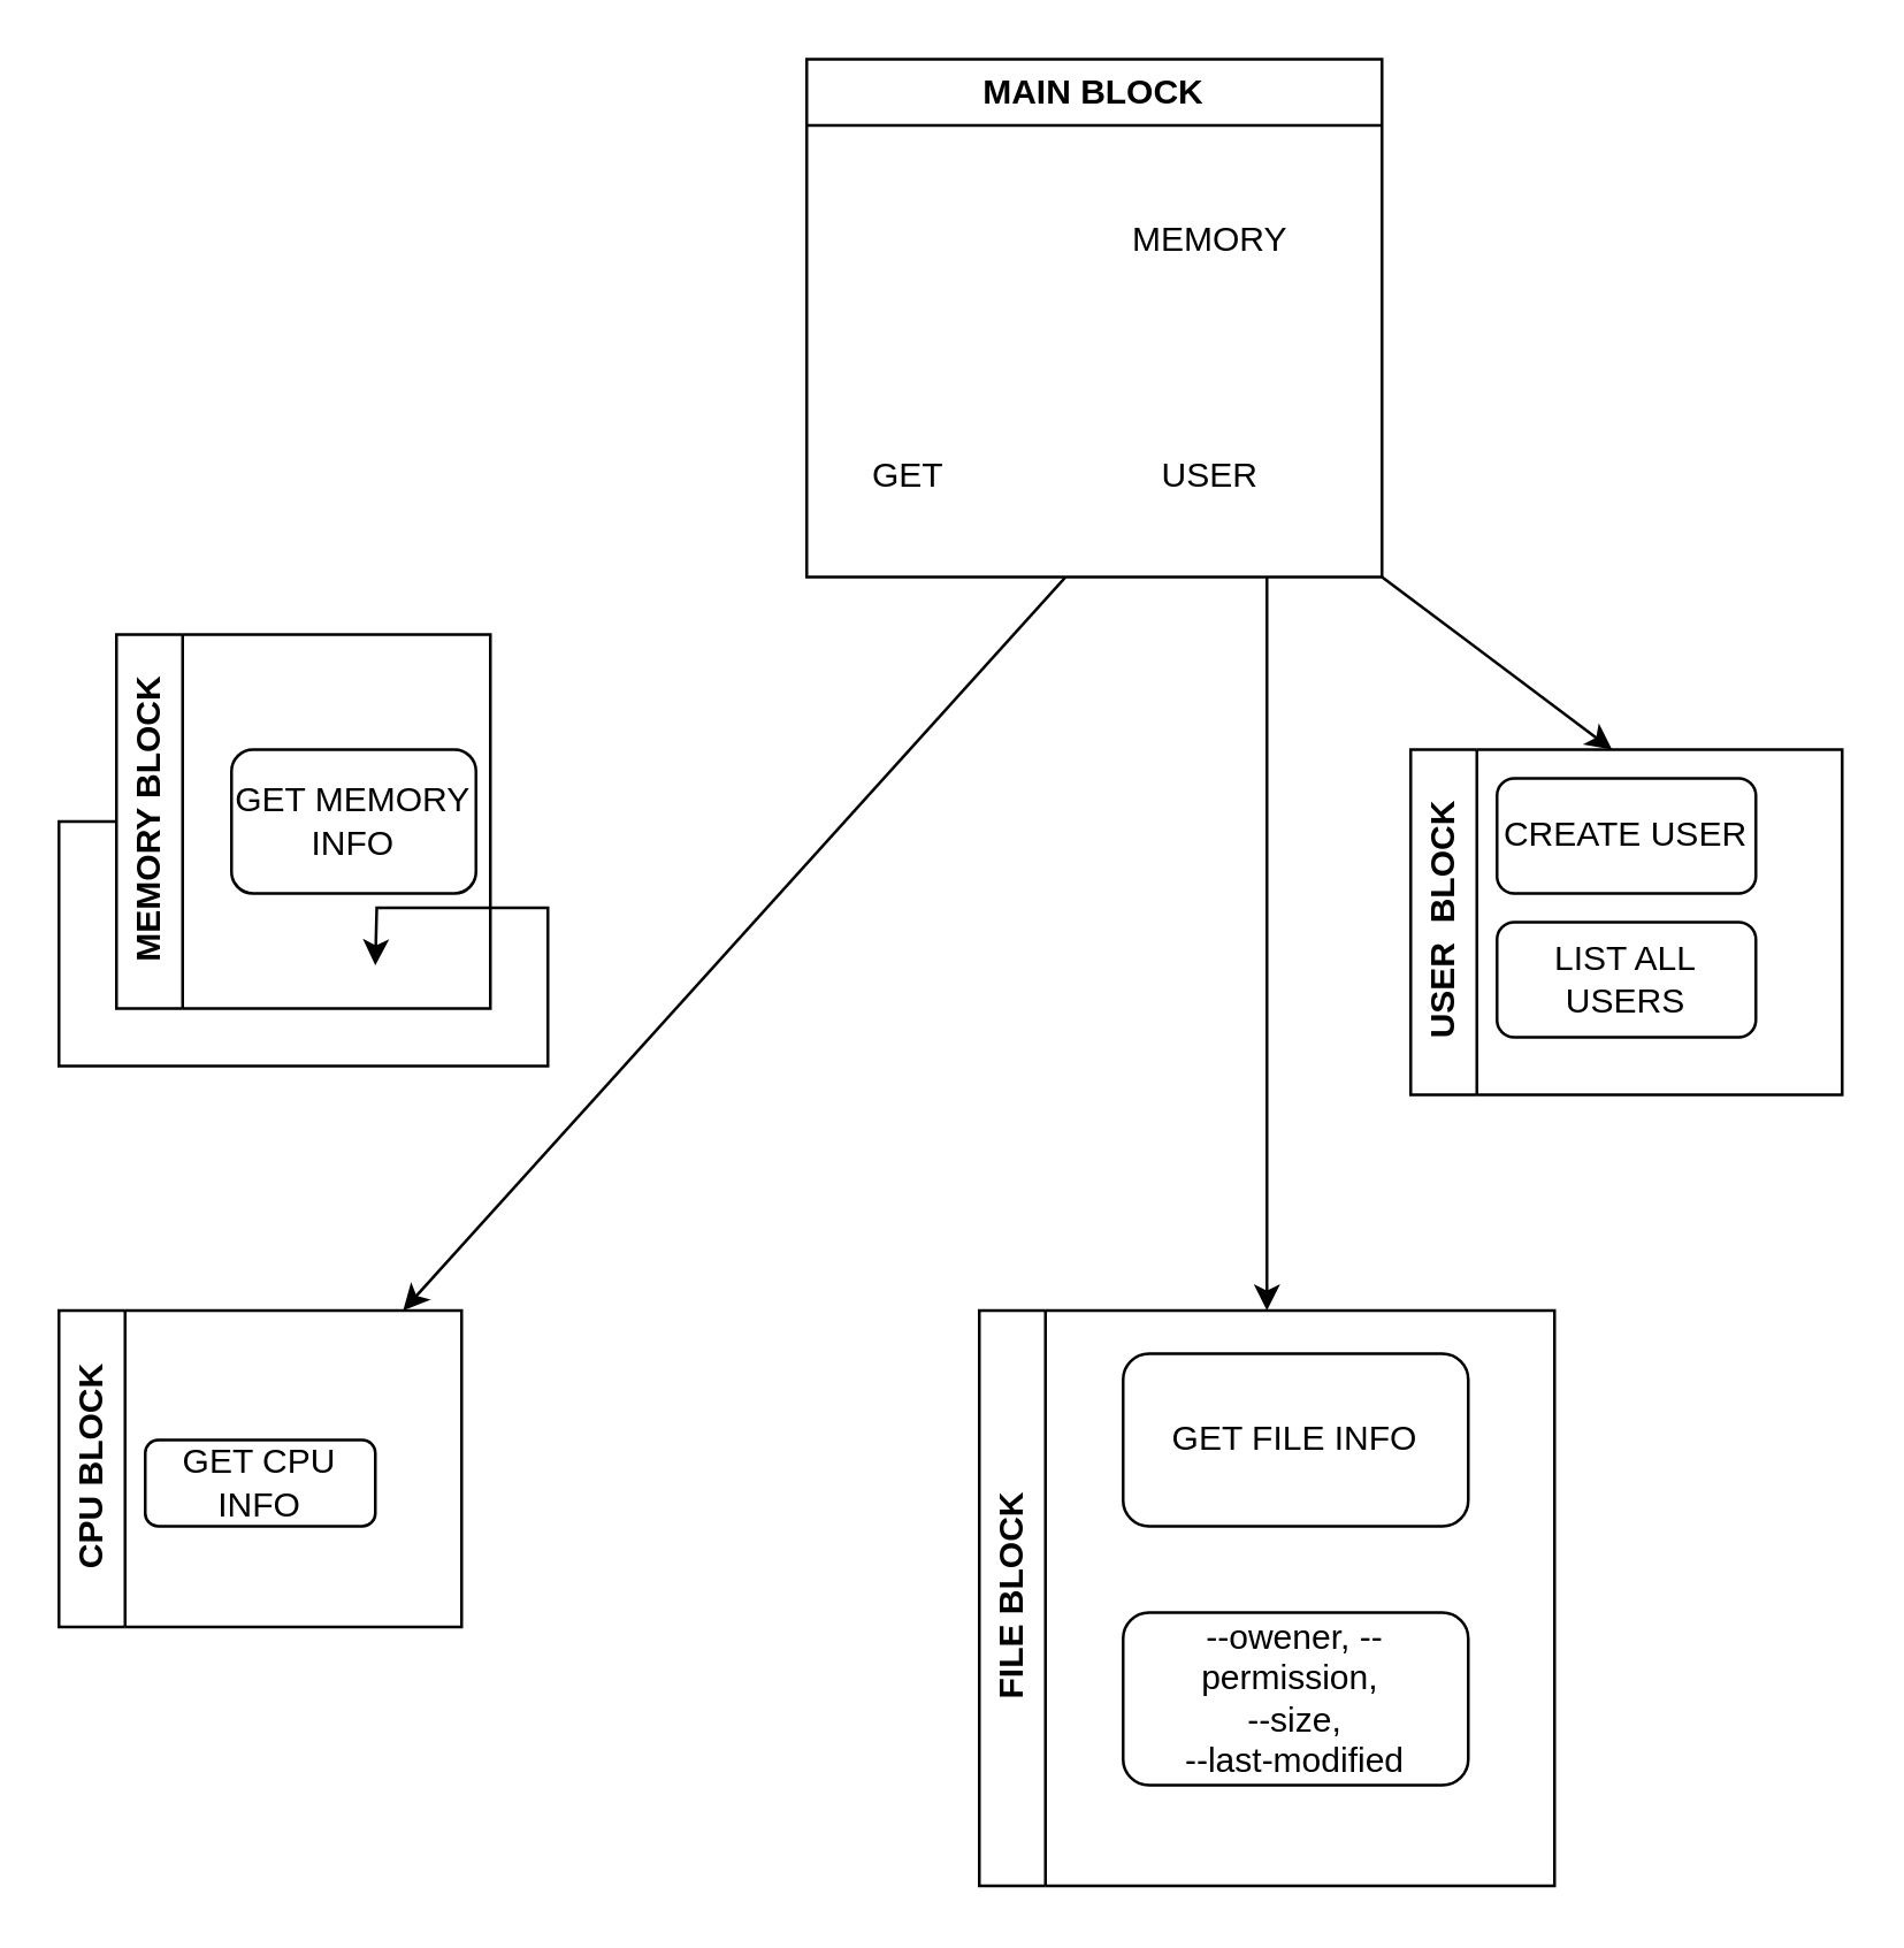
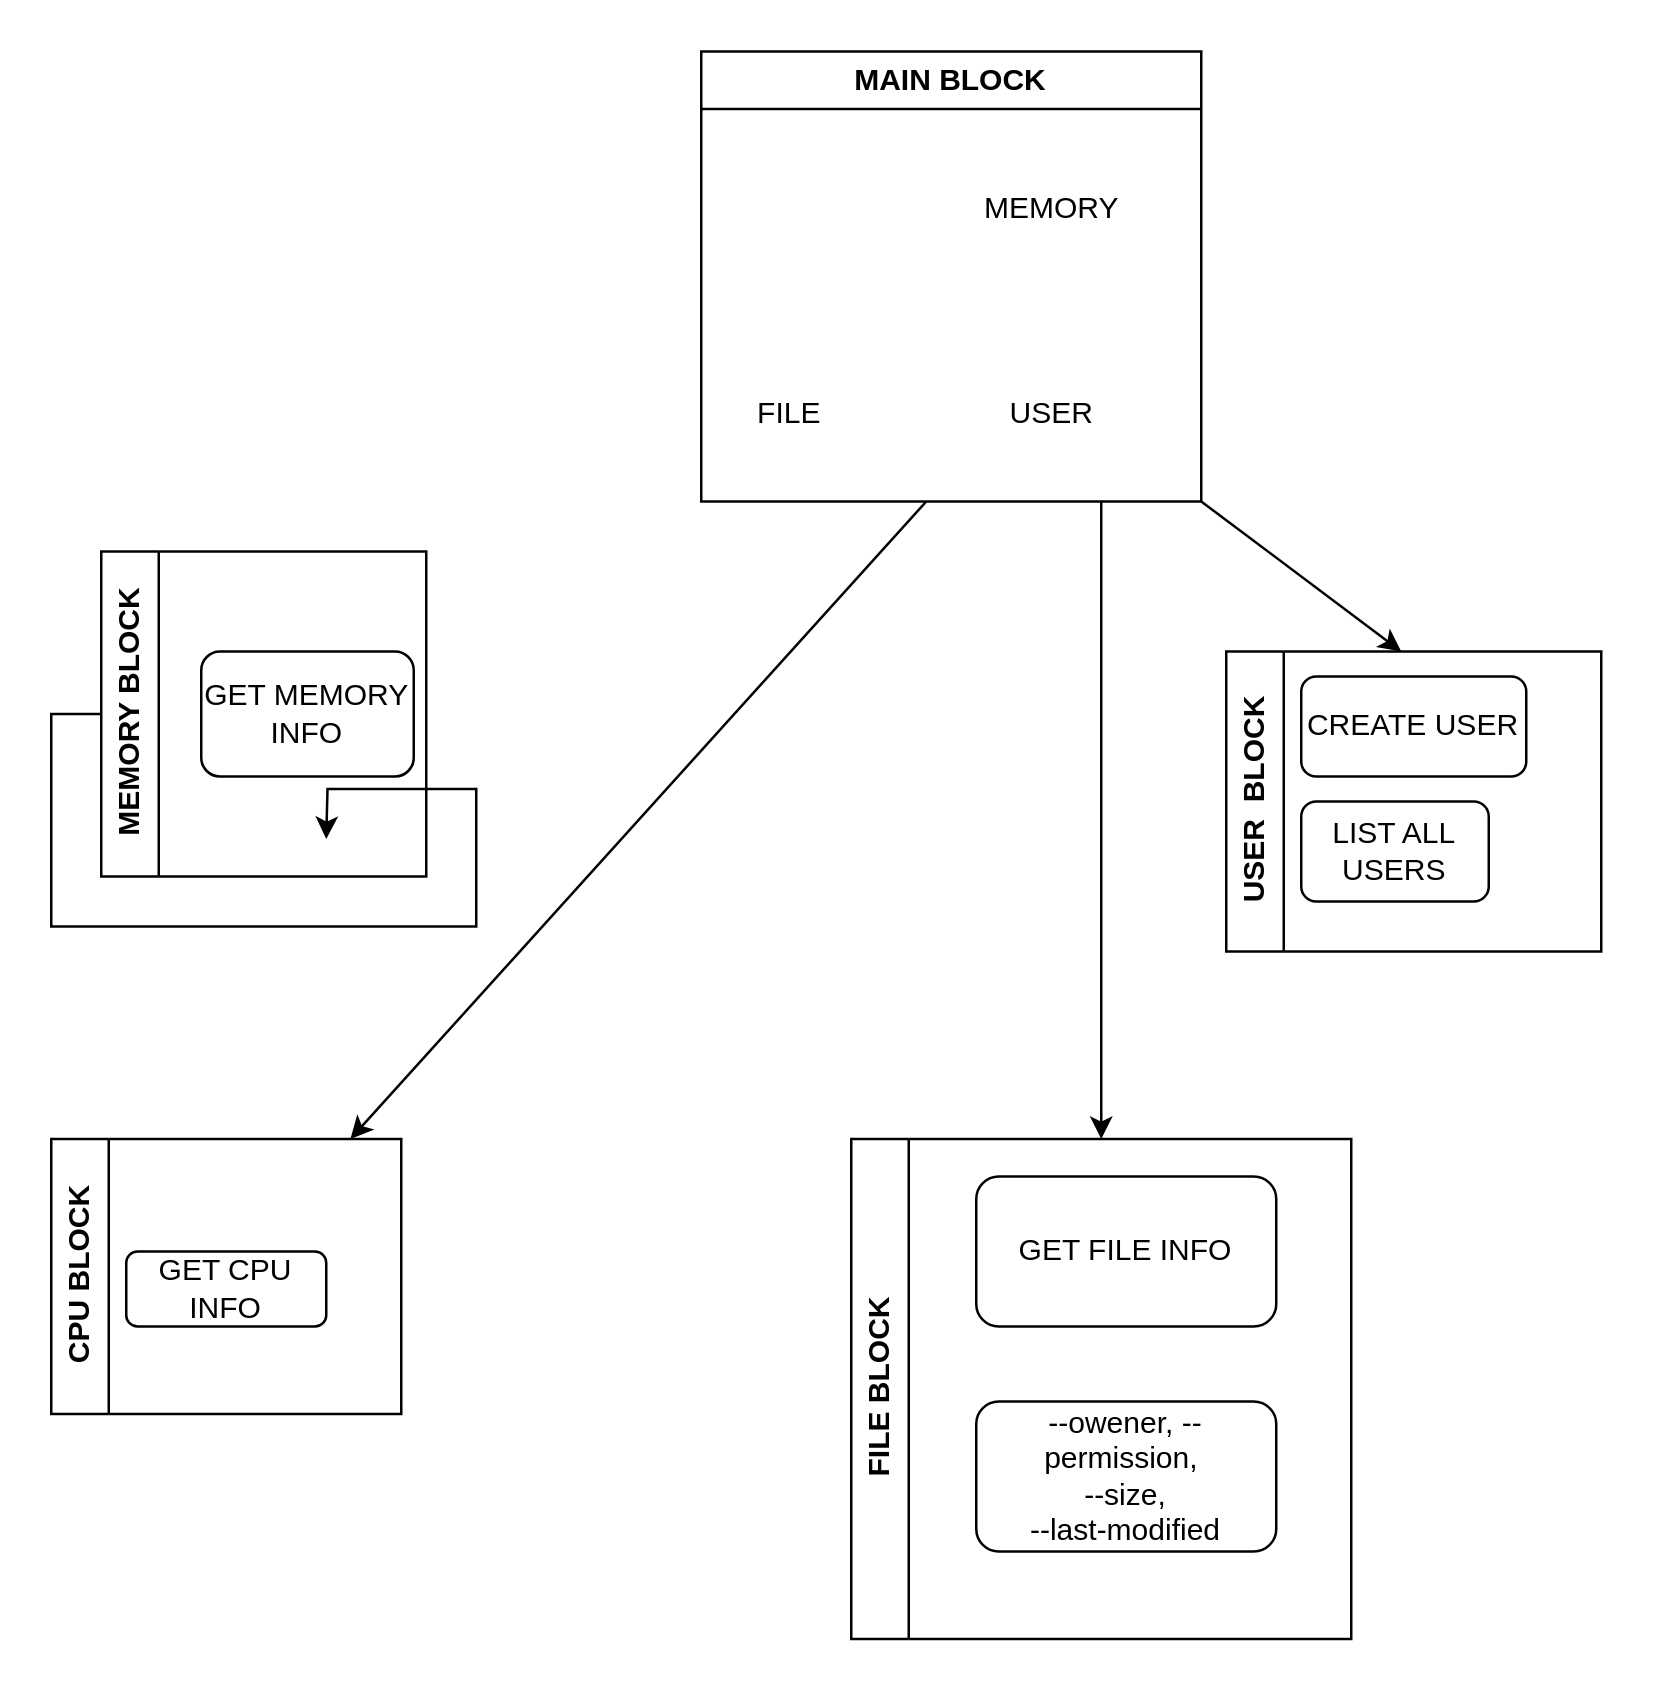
- <mxCell id="4" value="GET" style="text;html=1;align=center;verticalAlign=middle;resizable=0;points=[];autosize=1;strokeColor=none;fillColor=none;" vertex="1" parent="2"><mxGeometry x="10" y="130" width="50" height="30" as="geometry" /></mxCell>
+ <mxCell id="4" value="FILE" style="text;html=1;align=center;verticalAlign=middle;resizable=0;points=[];autosize=1;strokeColor=none;fillColor=none;" vertex="1" parent="2"><mxGeometry x="10" y="130" width="50" height="30" as="geometry" /></mxCell>
- <mxCell id="15" value="LIST ALL USERS" style="rounded=1;whiteSpace=wrap;html=1;" vertex="1" parent="13"><mxGeometry x="30" y="60" width="90" height="40" as="geometry" /></mxCell>
+ <mxCell id="15" value="LIST ALL USERS" style="rounded=1;whiteSpace=wrap;html=1;" vertex="1" parent="13"><mxGeometry x="30" y="60" width="75" height="40" as="geometry" /></mxCell>
